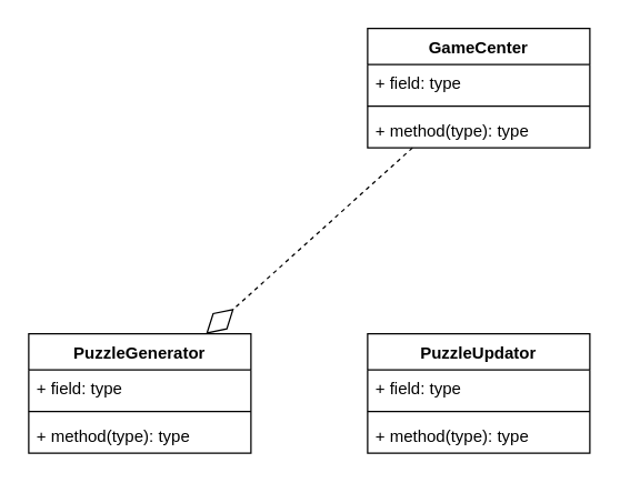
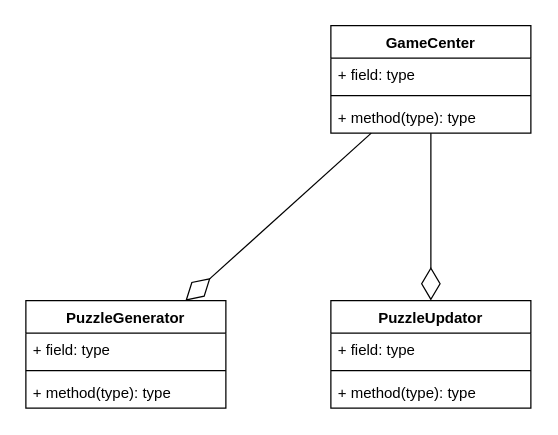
+ <mxCell id="15" value="" style="endArrow=diamondThin;endFill=0;endSize=24;html=1;" edge="1" parent="1" source="10" target="2"><mxGeometry width="160" relative="1" as="geometry"><mxPoint x="304.038" y="116" as="sourcePoint" /><mxPoint x="159.962" y="240" as="targetPoint" /></mxGeometry></mxCell>
- <mxCell id="14" value="" style="endArrow=diamondThin;endFill=0;endSize=24;html=1;dashed=1;" edge="1" parent="1" source="10" target="6"><mxGeometry width="160" relative="1" as="geometry"><mxPoint x="104" y="130" as="sourcePoint" /><mxPoint x="264" y="130" as="targetPoint" /></mxGeometry></mxCell>
+ <mxCell id="14" value="" style="endArrow=diamondThin;endFill=0;endSize=24;html=1;" edge="1" parent="1" source="10" target="6"><mxGeometry width="160" relative="1" as="geometry"><mxPoint x="104" y="130" as="sourcePoint" /><mxPoint x="264" y="130" as="targetPoint" /></mxGeometry></mxCell>
